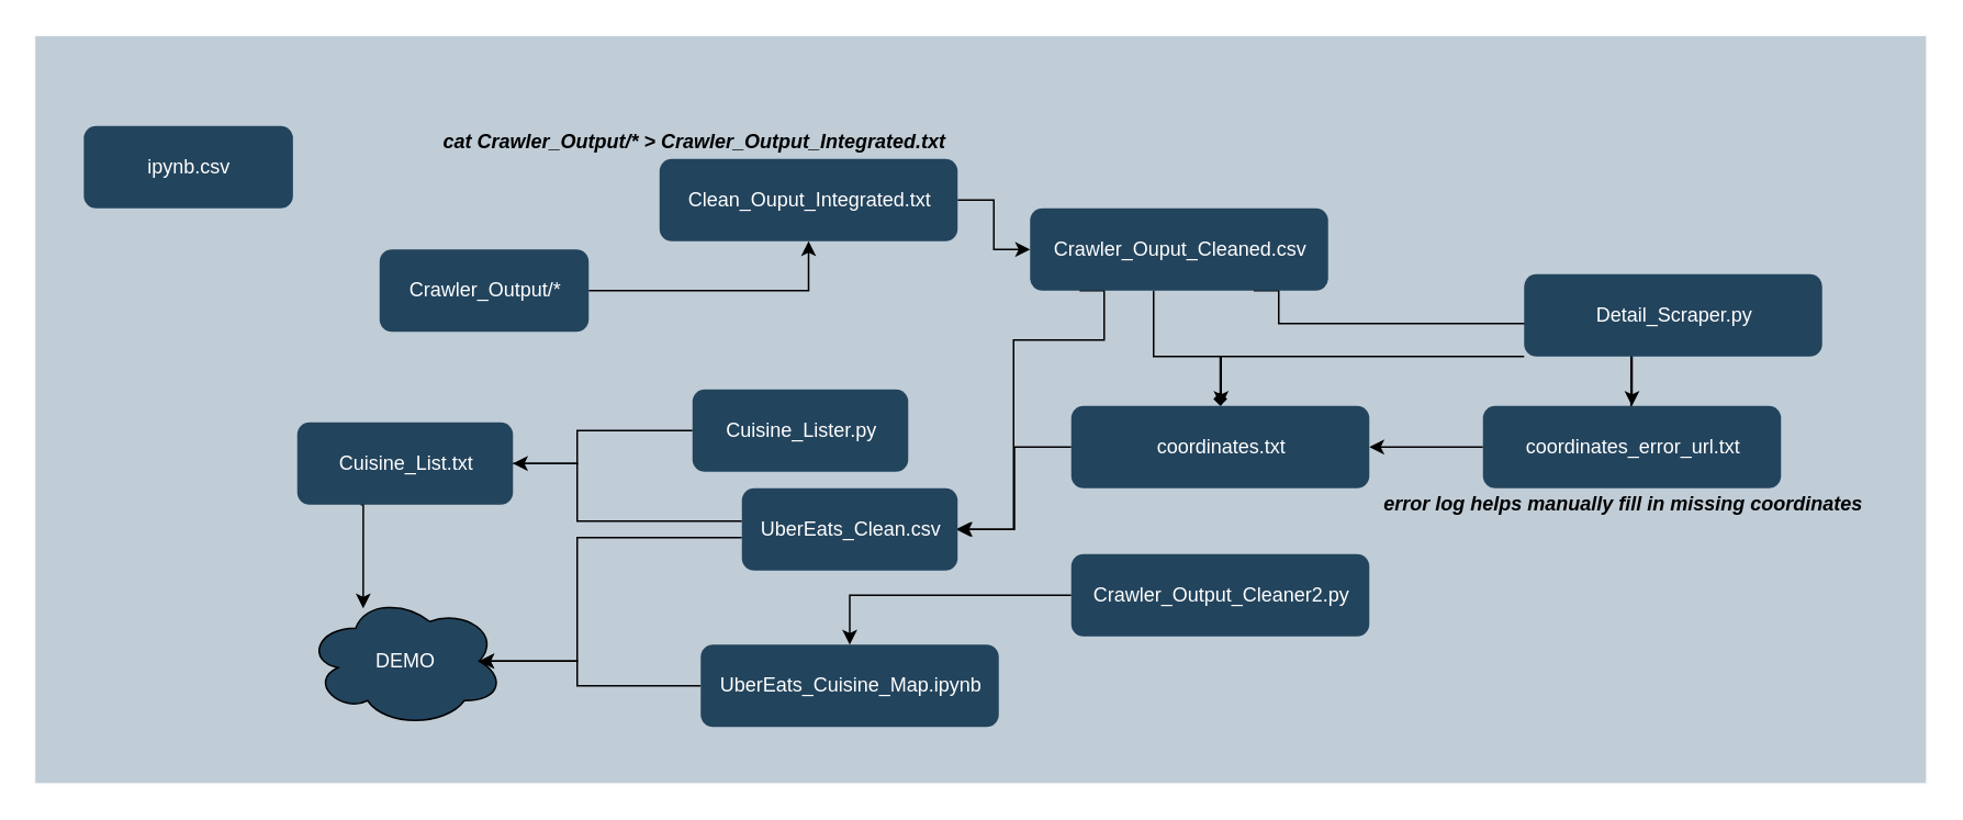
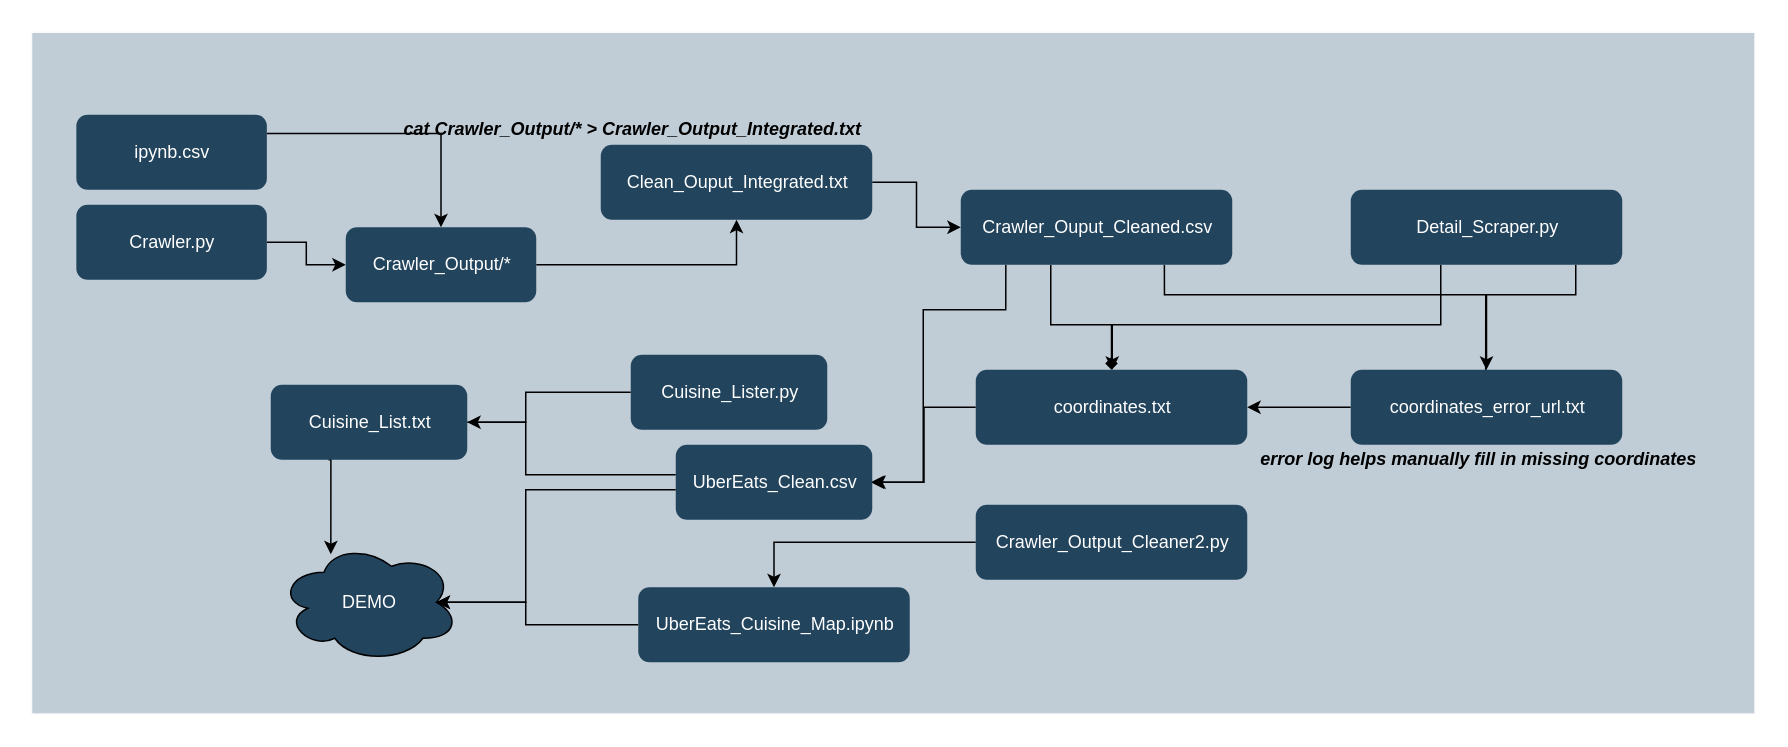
+ <mxCell id="3" style="edgeStyle=orthogonalEdgeStyle;rounded=0;orthogonalLoop=1;jettySize=auto;html=1;exitX=1;exitY=0.25;exitDx=0;exitDy=0;" parent="1" source="4" target="8" edge="1"><mxGeometry relative="1" as="geometry" /></mxCell>
- <mxCell id="14" value="&lt;font color=&quot;#ffffff&quot;&gt;Crawler_Ouput_Cleaned.csv&lt;br&gt;&lt;/font&gt;" style="rounded=1;fillColor=#23445D;strokeColor=none;strokeWidth=2;fontFamily=Helvetica;html=1;gradientColor=none;" parent="1" vertex="1"><mxGeometry x="625" y="126" width="181" height="50" as="geometry" /></mxCell>
+ <mxCell id="14" value="&lt;font color=&quot;#ffffff&quot;&gt;Crawler_Ouput_Cleaned.csv&lt;br&gt;&lt;/font&gt;" style="rounded=1;fillColor=#23445D;strokeColor=none;strokeWidth=2;fontFamily=Helvetica;html=1;gradientColor=none;" parent="1" vertex="1"><mxGeometry x="640" y="126" width="181" height="50" as="geometry" /></mxCell>
+ <mxCell id="6" value="&lt;font color=&quot;#ffffff&quot;&gt;Crawler.py&lt;/font&gt;" style="rounded=1;fillColor=#23445D;strokeColor=none;strokeWidth=2;fontFamily=Helvetica;html=1;gradientColor=none;" parent="1" vertex="1"><mxGeometry x="50.395" y="136" width="127" height="50" as="geometry" /></mxCell>
+ <mxCell id="5" style="edgeStyle=orthogonalEdgeStyle;rounded=0;orthogonalLoop=1;jettySize=auto;html=1;entryX=0;entryY=0.5;entryDx=0;entryDy=0;" parent="1" source="6" target="8" edge="1"><mxGeometry relative="1" as="geometry" /></mxCell>
- <mxCell id="22" value="&lt;font color=&quot;#ffffff&quot;&gt;Detail_Scraper.py&lt;br&gt;&lt;/font&gt;" style="rounded=1;fillColor=#23445D;strokeColor=none;strokeWidth=2;fontFamily=Helvetica;html=1;gradientColor=none;" parent="1" vertex="1"><mxGeometry x="925" y="166" width="181" height="50" as="geometry" /></mxCell>
+ <mxCell id="22" value="&lt;font color=&quot;#ffffff&quot;&gt;Detail_Scraper.py&lt;br&gt;&lt;/font&gt;" style="rounded=1;fillColor=#23445D;strokeColor=none;strokeWidth=2;fontFamily=Helvetica;html=1;gradientColor=none;" parent="1" vertex="1"><mxGeometry x="900" y="126" width="181" height="50" as="geometry" /></mxCell>
